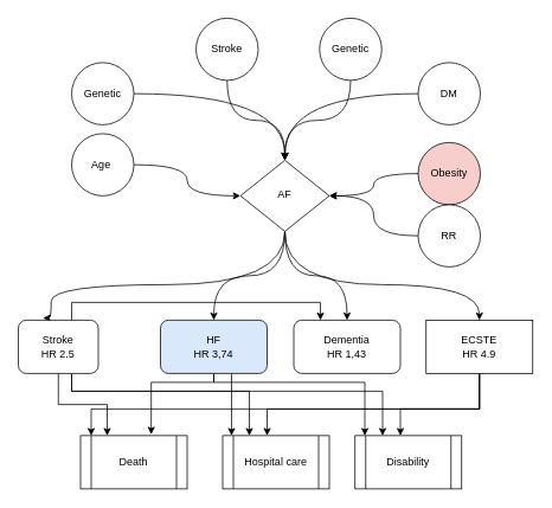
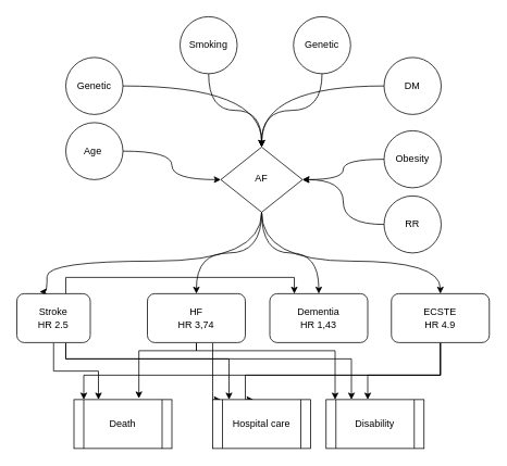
- <mxCell id="18" value="Stroke" style="ellipse;whiteSpace=wrap;html=1;" vertex="1" parent="1"><mxGeometry x="220" y="20" width="70" height="70" as="geometry" /></mxCell>
+ <mxCell id="18" value="Smoking" style="ellipse;whiteSpace=wrap;html=1;" vertex="1" parent="1"><mxGeometry x="220" y="20" width="70" height="70" as="geometry" /></mxCell>
- <mxCell id="14" value="Obesity" style="ellipse;whiteSpace=wrap;html=1;fillColor=#f8cecc;" vertex="1" parent="1"><mxGeometry x="470" y="160" width="70" height="70" as="geometry" /></mxCell>
+ <mxCell id="14" value="Obesity" style="ellipse;whiteSpace=wrap;html=1;" vertex="1" parent="1"><mxGeometry x="470" y="160" width="70" height="70" as="geometry" /></mxCell>
- <mxCell id="16" value="RR" style="ellipse;whiteSpace=wrap;html=1;" vertex="1" parent="1"><mxGeometry x="470" y="230" width="70" height="70" as="geometry" /></mxCell>
+ <mxCell id="16" value="RR" style="ellipse;whiteSpace=wrap;html=1;" vertex="1" parent="1"><mxGeometry x="470" y="240" width="70" height="70" as="geometry" /></mxCell>
- <mxCell id="36" value="HF&lt;br&gt;HR 3,74" style="rounded=1;whiteSpace=wrap;html=1;fillColor=#dae8fc;" vertex="1" parent="1"><mxGeometry x="180" y="360" width="120" height="60" as="geometry" /></mxCell>
+ <mxCell id="36" value="HF&lt;br&gt;HR 3,74" style="rounded=1;whiteSpace=wrap;html=1;" vertex="1" parent="1"><mxGeometry x="180" y="360" width="120" height="60" as="geometry" /></mxCell>
- <mxCell id="29" value="ECSTE&lt;br&gt;HR 4.9" style="whiteSpace=wrap;html=1;rounded=0;" vertex="1" parent="1"><mxGeometry x="479" y="360" width="120" height="60" as="geometry" /></mxCell>
+ <mxCell id="29" value="ECSTE&lt;br&gt;HR 4.9" style="rounded=1;whiteSpace=wrap;html=1;" vertex="1" parent="1"><mxGeometry x="479" y="360" width="120" height="60" as="geometry" /></mxCell>
- <mxCell id="37" value="Hospital care" style="shape=process;whiteSpace=wrap;html=1;backgroundOutline=1;" vertex="1" parent="1"><mxGeometry x="250" y="490" width="120" height="60" as="geometry" /></mxCell>
+ <mxCell id="37" value="Hospital care" style="shape=process;whiteSpace=wrap;html=1;backgroundOutline=1;" vertex="1" parent="1"><mxGeometry x="260" y="490" width="120" height="60" as="geometry" /></mxCell>
